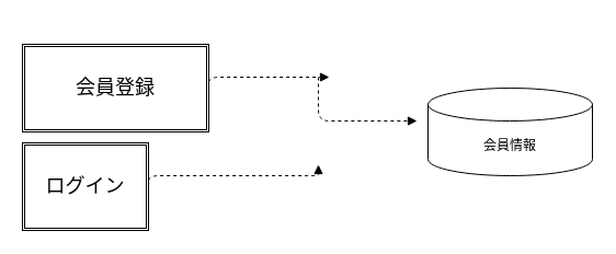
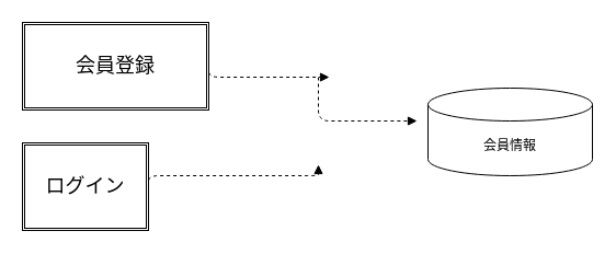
- <mxCell id="2" value="&lt;font style=&quot;font-size: 18px;&quot;&gt;会員登録&lt;/font&gt;" style="shape=ext;double=1;rounded=0;whiteSpace=wrap;html=1;" parent="1" vertex="1"><mxGeometry x="20" y="40" width="170" height="80" as="geometry" /></mxCell>
+ <mxCell id="2" value="&lt;font style=&quot;font-size: 18px;&quot;&gt;会員登録&lt;/font&gt;" style="shape=ext;double=1;rounded=0;whiteSpace=wrap;html=1;" parent="1" vertex="1"><mxGeometry x="20" y="20" width="170" height="80" as="geometry" /></mxCell>
